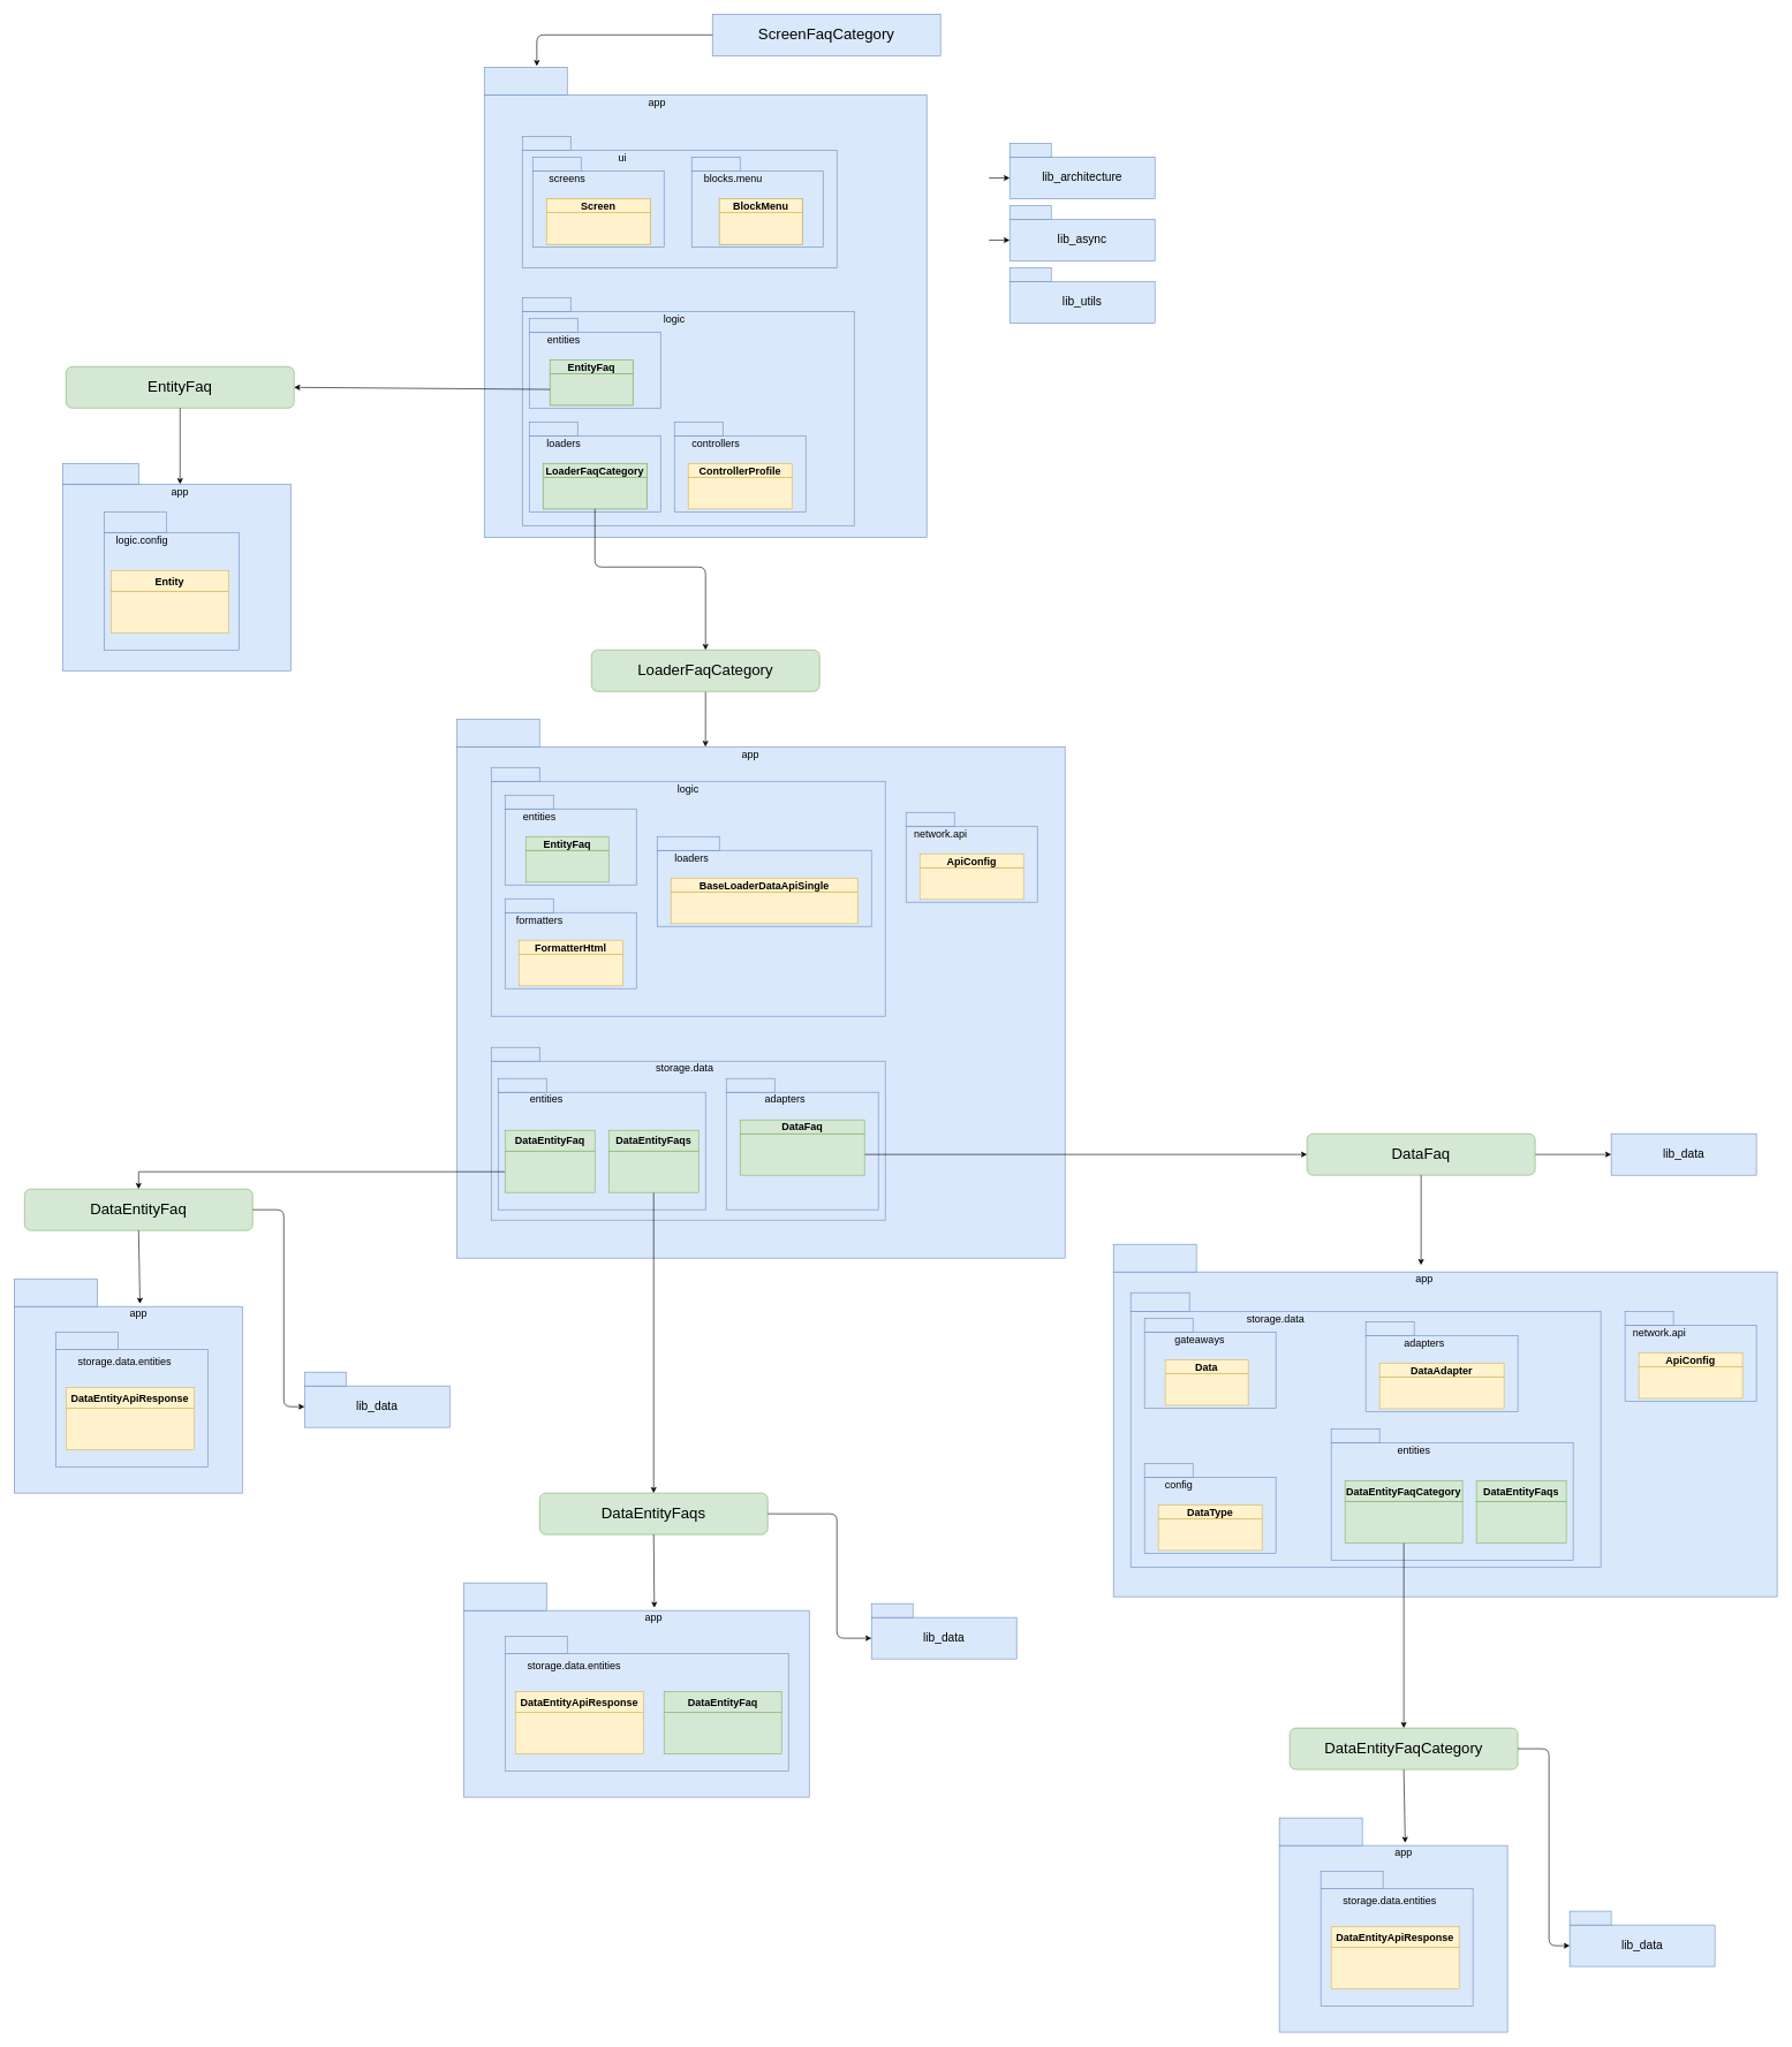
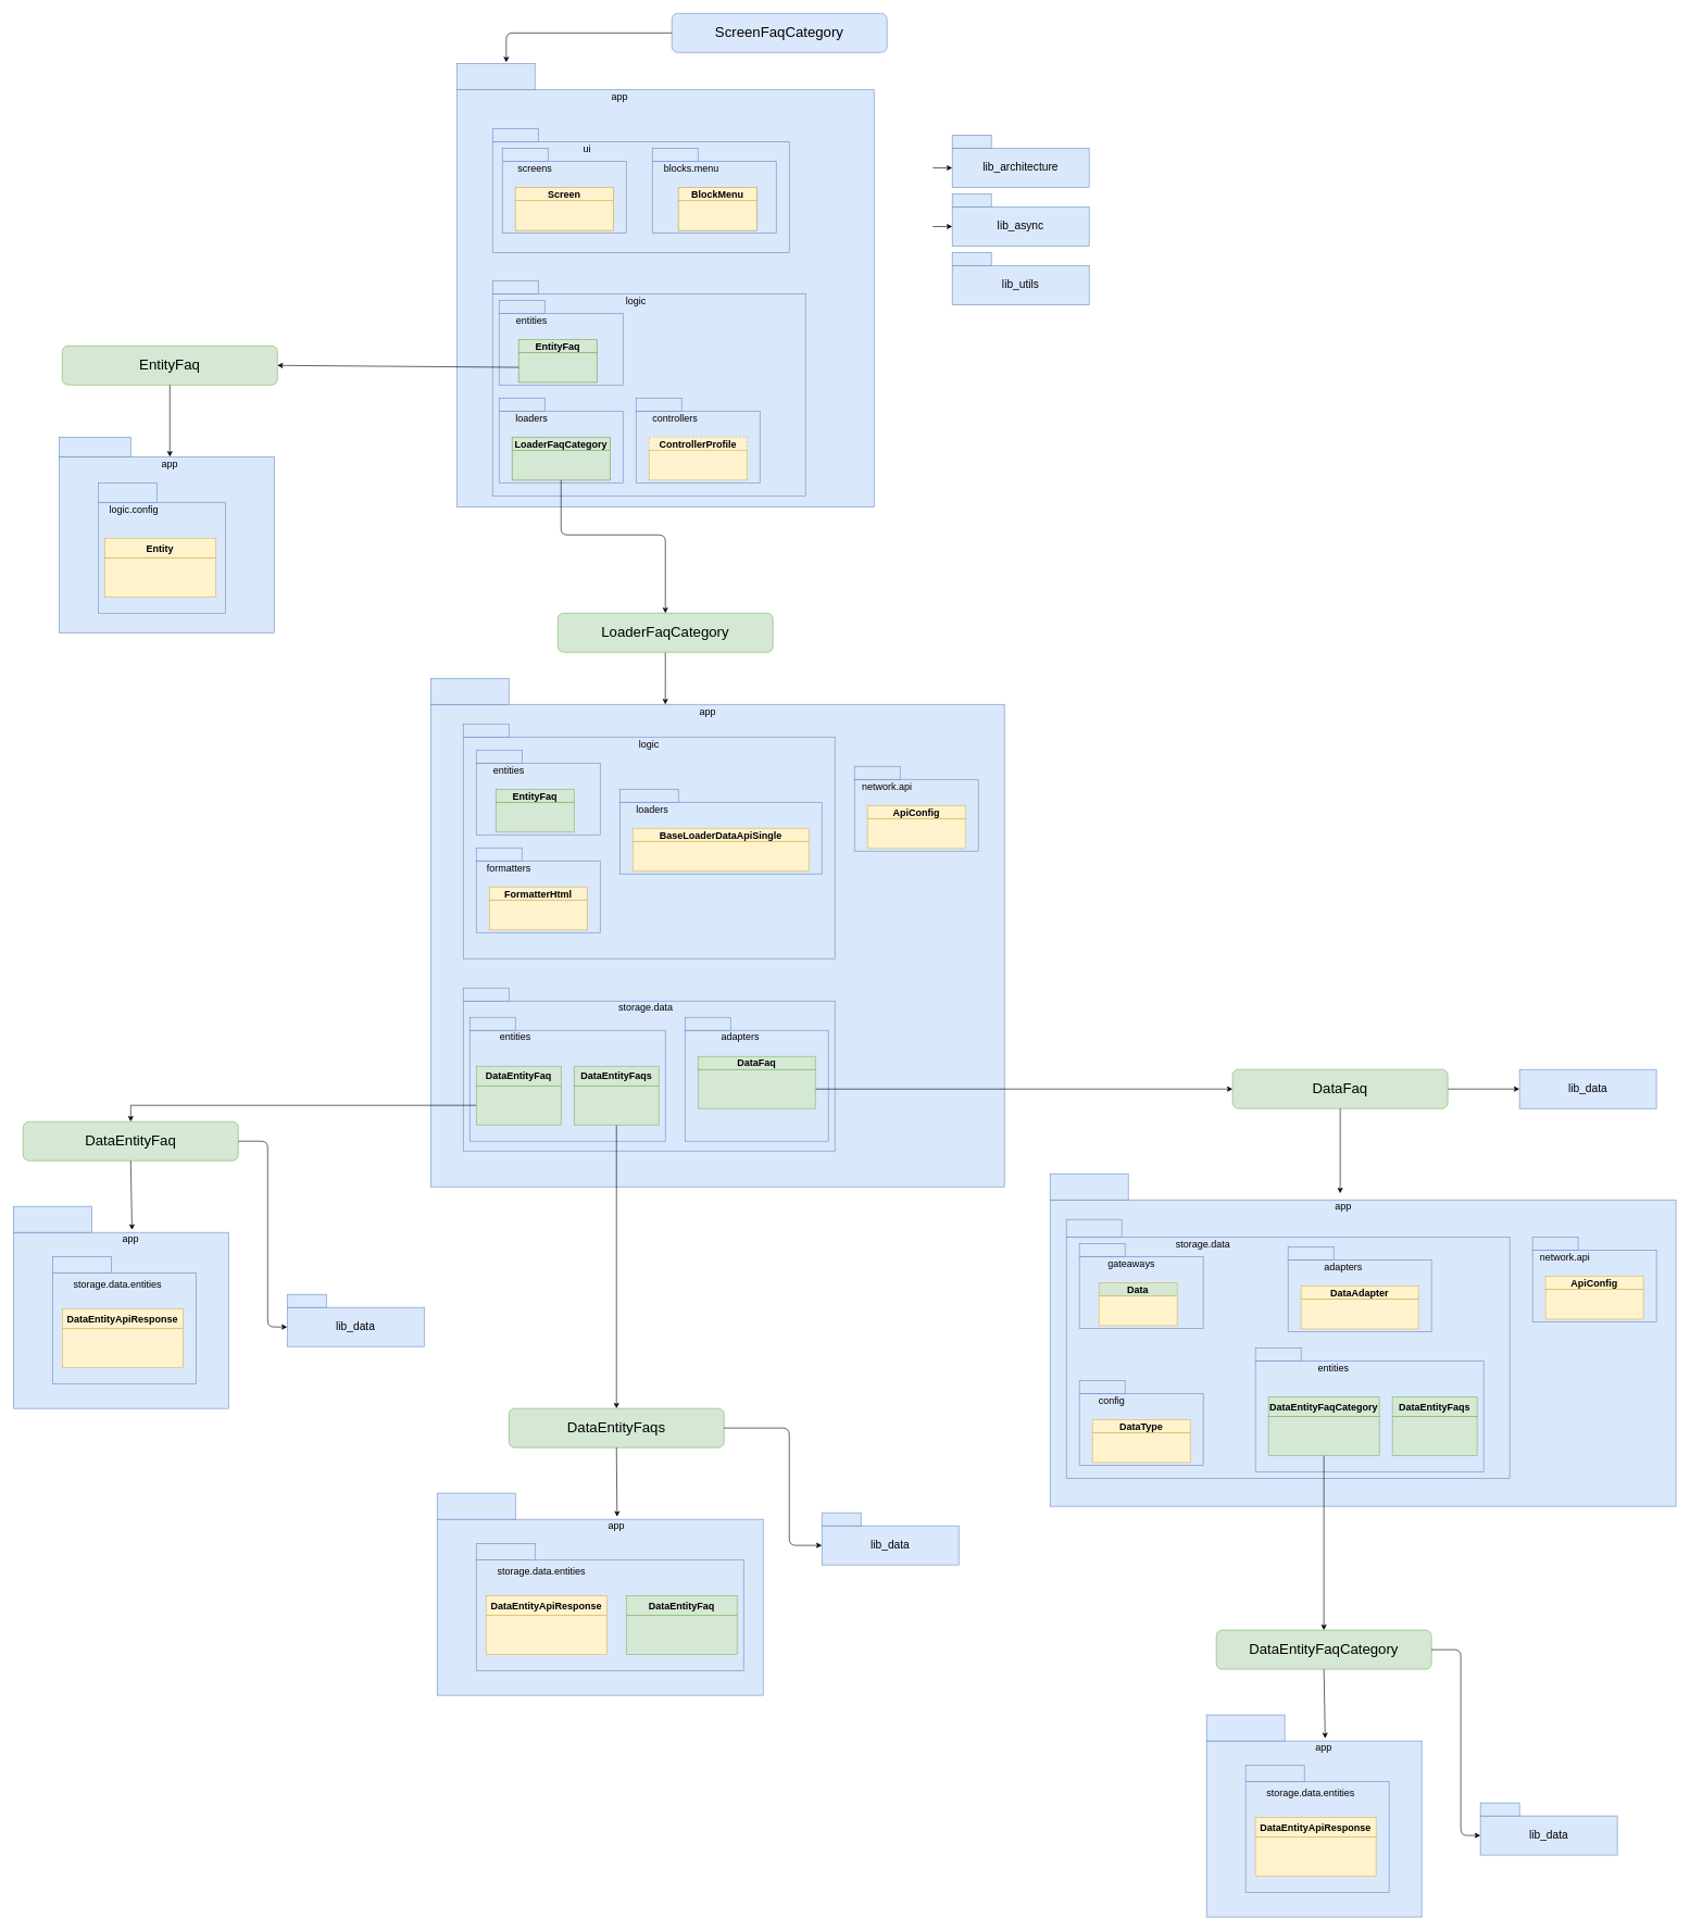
- <mxCell id="5" value="&lt;font style=&quot;font-size: 22px&quot;&gt;ScreenFaqCategory&lt;/font&gt;" style="whiteSpace=wrap;html=1;fillColor=#dae8fc;strokeColor=#6c8ebf;rounded=0;" parent="1" vertex="1"><mxGeometry x="1030" y="20" width="330" height="60" as="geometry" /></mxCell>
+ <mxCell id="5" value="&lt;font style=&quot;font-size: 22px&quot;&gt;ScreenFaqCategory&lt;/font&gt;" style="rounded=1;whiteSpace=wrap;html=1;fillColor=#dae8fc;strokeColor=#6c8ebf;" parent="1" vertex="1"><mxGeometry x="1030" y="20" width="330" height="60" as="geometry" /></mxCell>
- <mxCell id="49" value="&lt;b&gt;ControllerProfile&lt;/b&gt;" style="rounded=0;whiteSpace=wrap;html=1;fontSize=15;strokeWidth=1;fillColor=#fff2cc;strokeColor=#d6b656;" parent="1" vertex="1"><mxGeometry x="995" y="670" width="150" height="20" as="geometry" /></mxCell>
+ <mxCell id="49" value="&lt;b&gt;ControllerProfile&lt;/b&gt;" style="rounded=0;whiteSpace=wrap;html=1;fontSize=15;strokeWidth=1;fillColor=#fff2cc;strokeColor=#d6b656;dashed=1;" parent="1" vertex="1"><mxGeometry x="995" y="670" width="150" height="20" as="geometry" /></mxCell>
- <mxCell id="150" value="&lt;b&gt;Data&lt;/b&gt;" style="rounded=0;whiteSpace=wrap;html=1;fontSize=15;strokeWidth=1;fillColor=#fff2cc;strokeColor=#d6b656;" parent="1" vertex="1"><mxGeometry x="1685" y="1967" width="120" height="20" as="geometry" /></mxCell>
+ <mxCell id="150" value="&lt;b&gt;Data&lt;/b&gt;" style="rounded=0;whiteSpace=wrap;html=1;fontSize=15;strokeWidth=1;fillColor=#d5e8d4;strokeColor=#d6b656;" parent="1" vertex="1"><mxGeometry x="1685" y="1967" width="120" height="20" as="geometry" /></mxCell>
